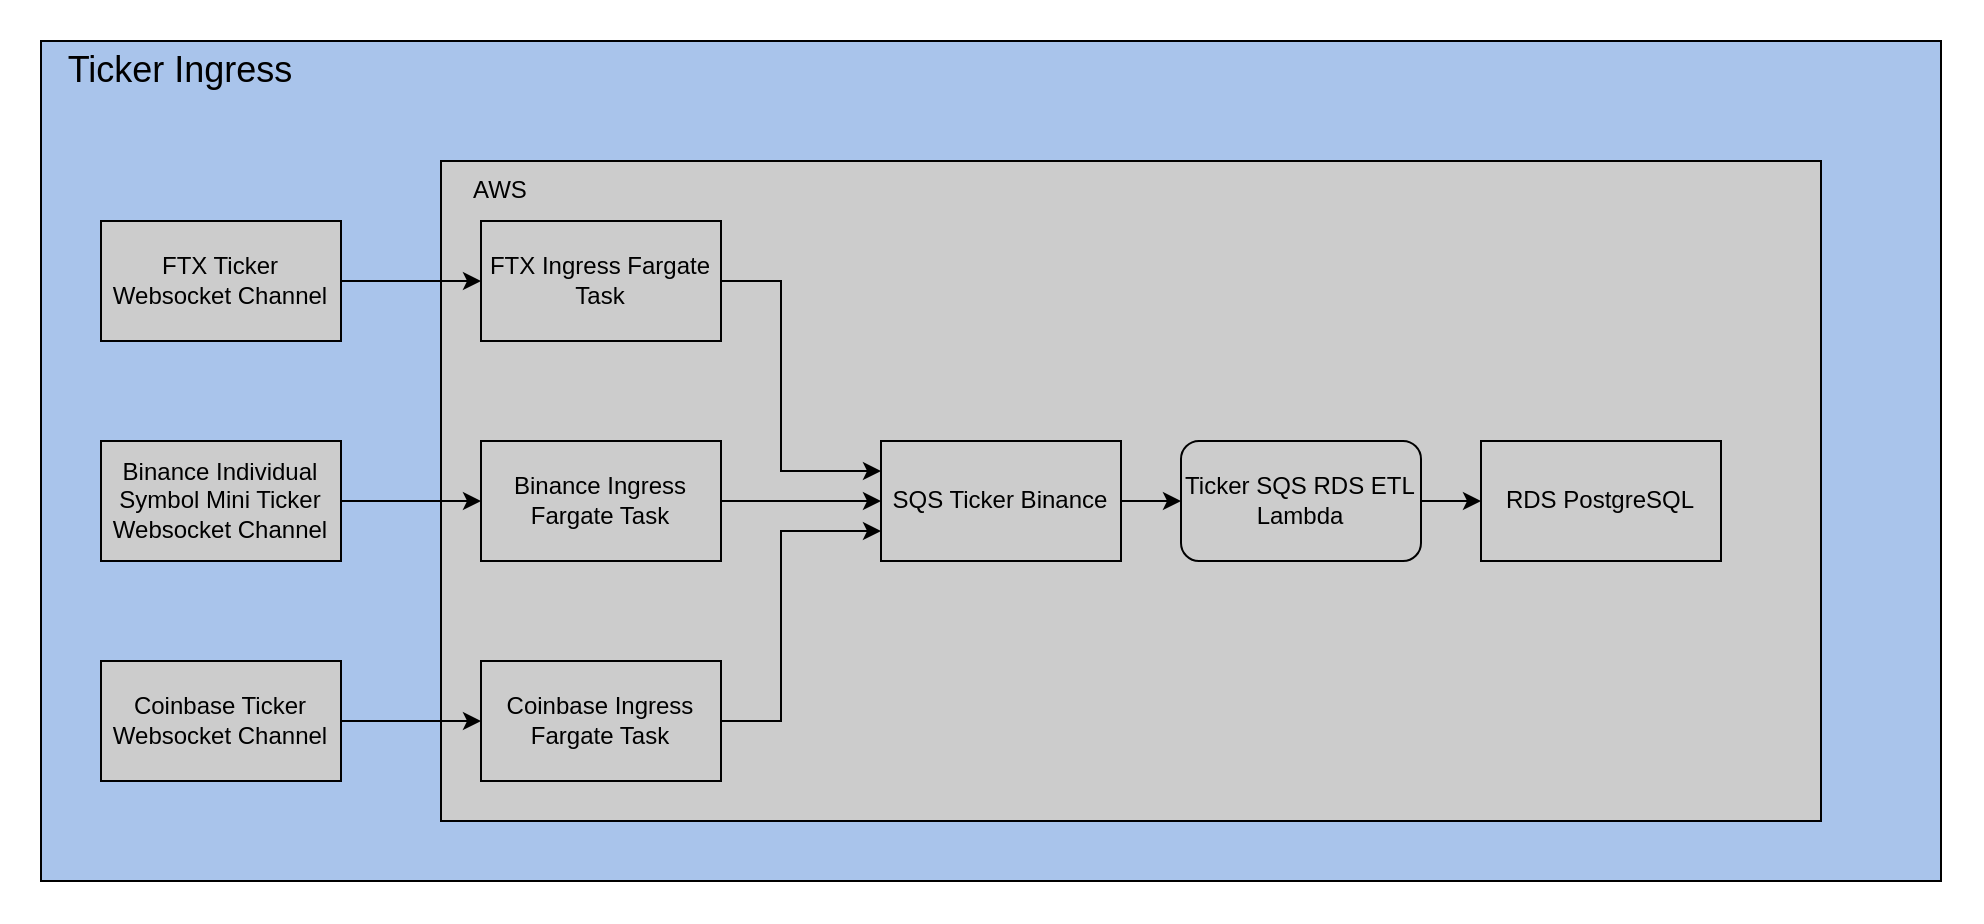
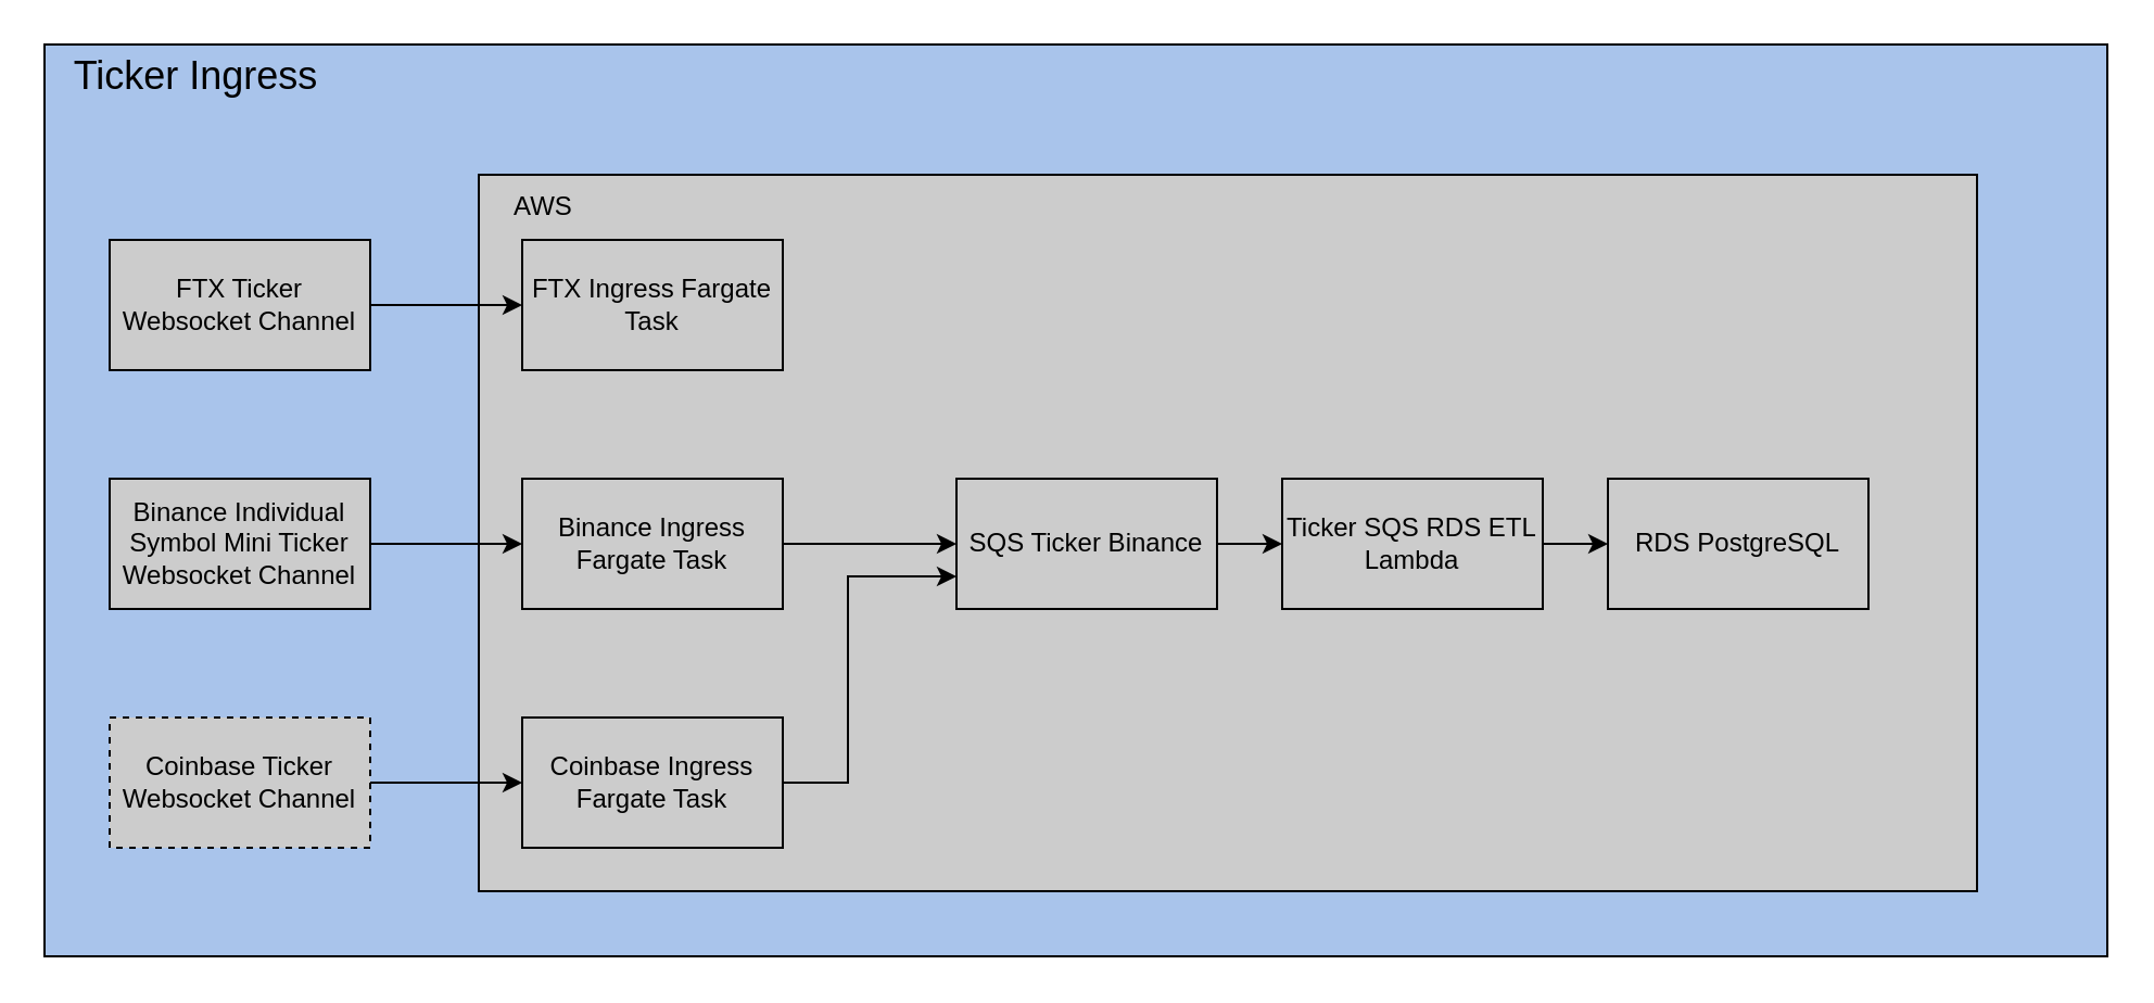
- <mxCell id="15" value="" style="endArrow=classic;html=1;rounded=0;exitX=1;exitY=0.5;exitDx=0;exitDy=0;entryX=0;entryY=0.25;entryDx=0;entryDy=0;" edge="1" parent="1" source="8" target="14"><mxGeometry width="50" height="50" relative="1" as="geometry"><mxPoint x="390" y="190" as="sourcePoint" /><mxPoint x="440" y="140" as="targetPoint" /><Array as="points"><mxPoint x="390" y="140" /><mxPoint x="390" y="235" /></Array></mxGeometry></mxCell>
- <mxCell id="18" value="Ticker SQS RDS ETL Lambda" style="whiteSpace=wrap;html=1;strokeColor=#000000;fillColor=#CCCCCC;rounded=1;" vertex="1" parent="1"><mxGeometry x="590" y="220" width="120" height="60" as="geometry" /></mxCell>
+ <mxCell id="18" value="Ticker SQS RDS ETL Lambda" style="rounded=0;whiteSpace=wrap;html=1;strokeColor=#000000;fillColor=#CCCCCC;" vertex="1" parent="1"><mxGeometry x="590" y="220" width="120" height="60" as="geometry" /></mxCell>
- <mxCell id="5" value="Coinbase Ticker Websocket Channel" style="rounded=0;whiteSpace=wrap;html=1;strokeColor=#000000;fillColor=#CCCCCC;" vertex="1" parent="1"><mxGeometry x="50" y="330" width="120" height="60" as="geometry" /></mxCell>
+ <mxCell id="5" value="Coinbase Ticker Websocket Channel" style="rounded=0;whiteSpace=wrap;html=1;strokeColor=#000000;fillColor=#CCCCCC;dashed=1;" vertex="1" parent="1"><mxGeometry x="50" y="330" width="120" height="60" as="geometry" /></mxCell>
